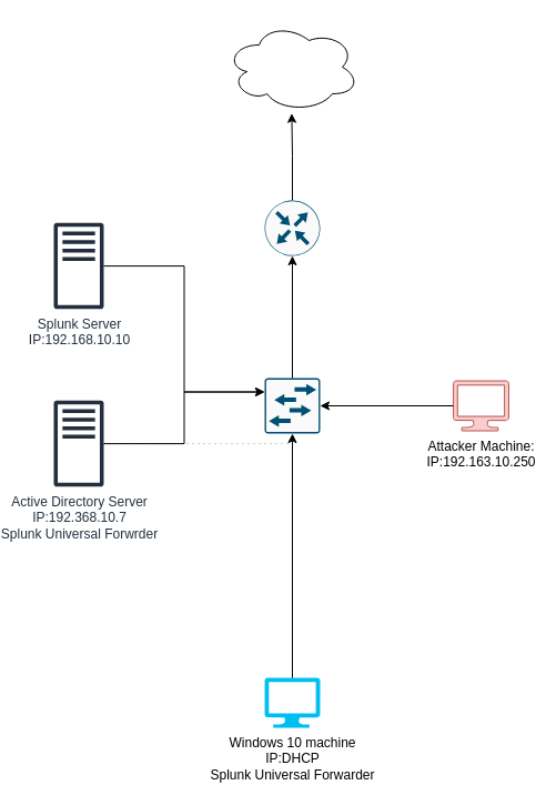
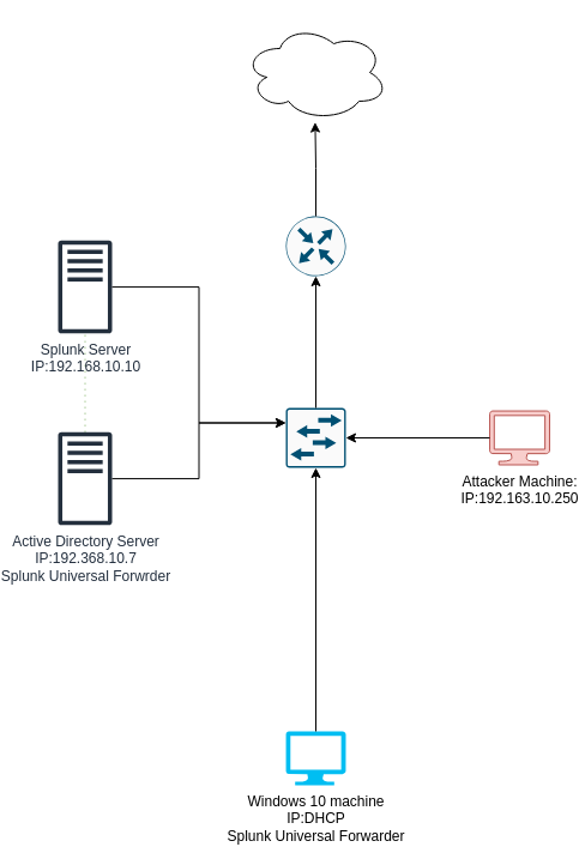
- <mxCell id="2" value="" style="edgeStyle=orthogonalEdgeStyle;rounded=0;orthogonalLoop=1;jettySize=auto;html=1;dashed=1;dashPattern=1 4;endArrow=none;endFill=0;fillColor=#d5e8d4;strokeColor=#82b366;" edge="1" parent="1" source="3" target="5"><mxGeometry relative="1" as="geometry" /></mxCell>
+ <mxCell id="2" value="" style="edgeStyle=orthogonalEdgeStyle;rounded=0;orthogonalLoop=1;jettySize=auto;html=1;dashed=1;dashPattern=1 4;endArrow=none;endFill=0;fillColor=#d5e8d4;strokeColor=#82b366;" edge="1" parent="1" source="3" target="4"><mxGeometry relative="1" as="geometry" /></mxCell>
